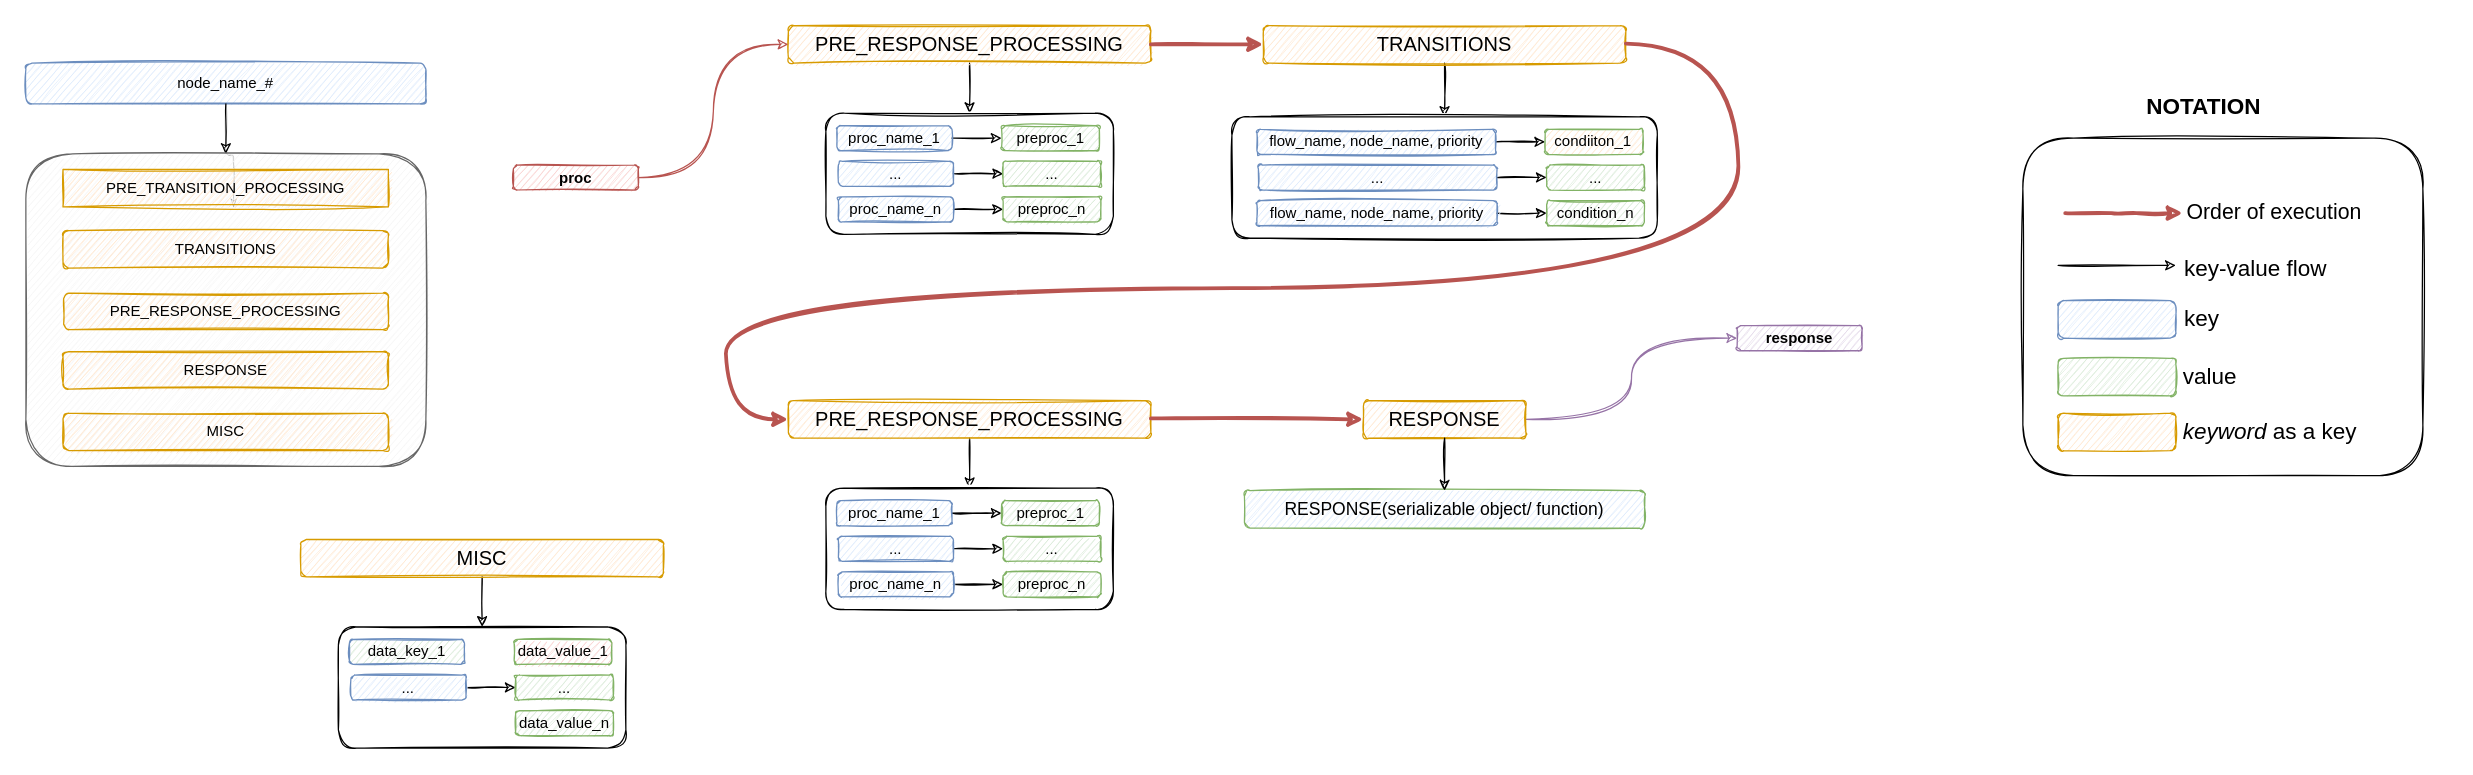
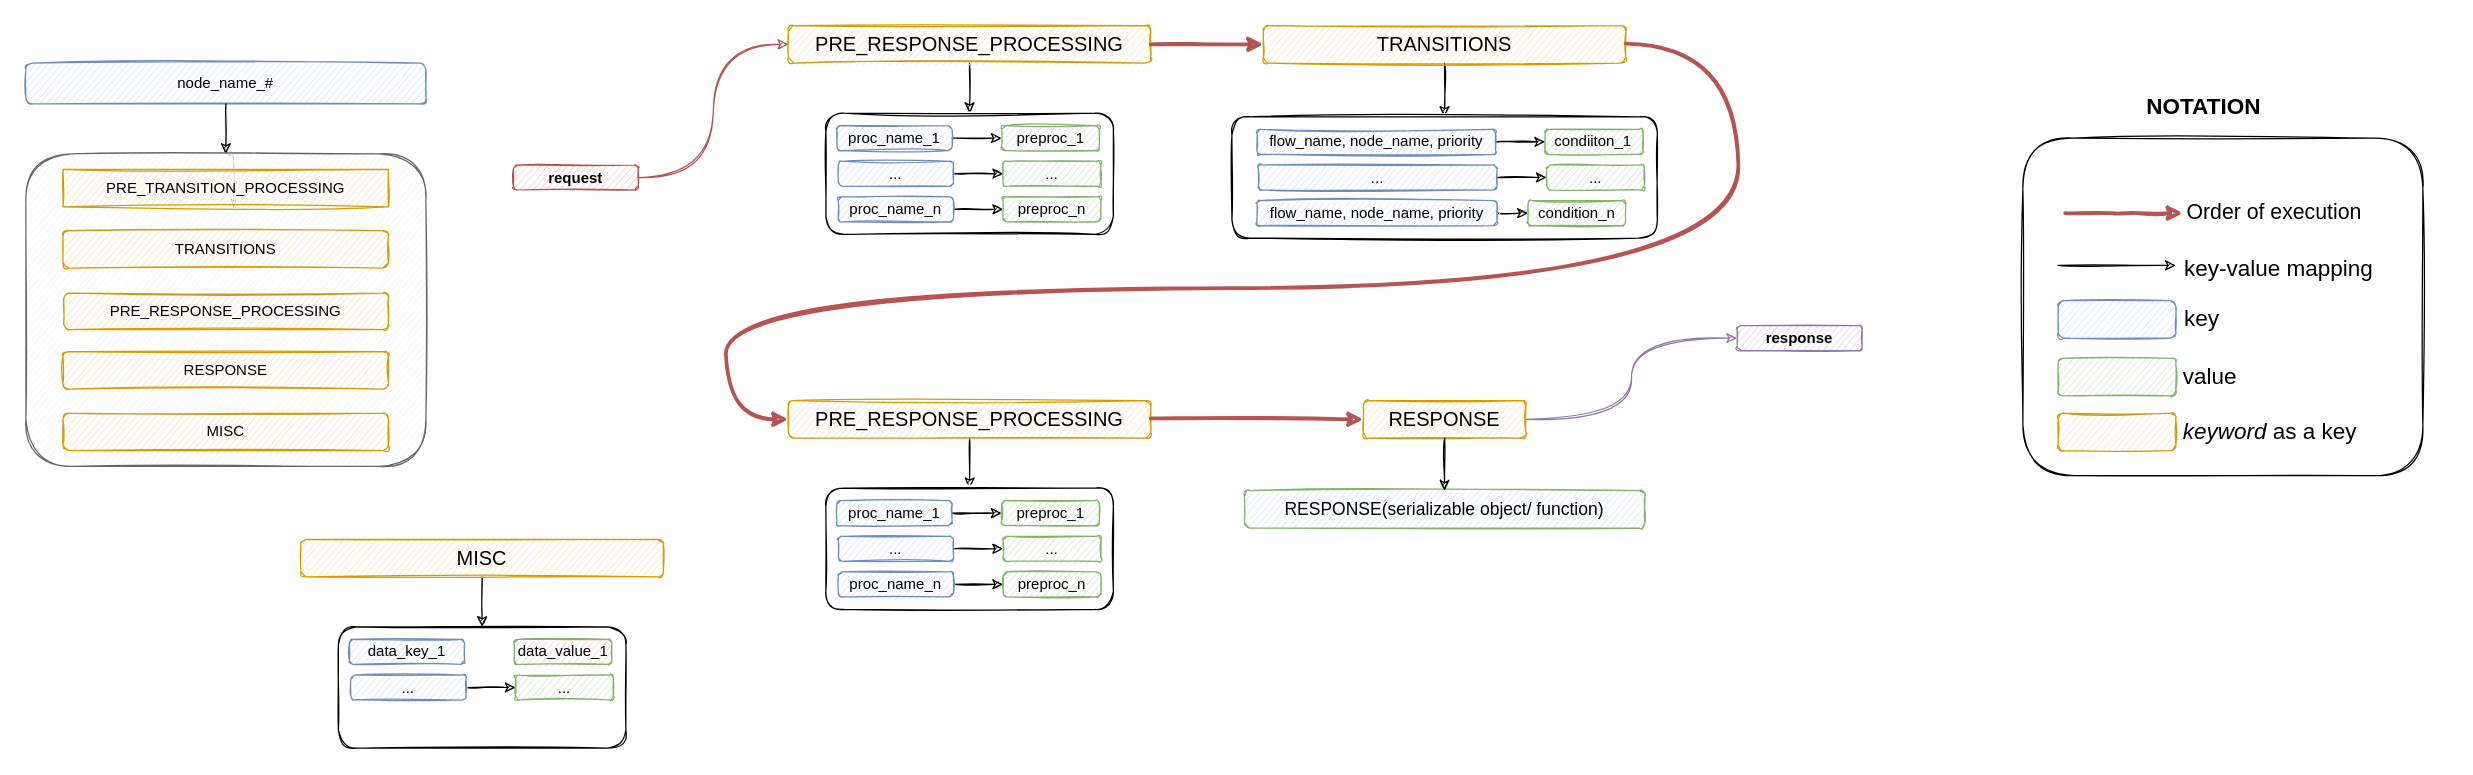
- <mxCell id="46" value="condiiton_1" style="rounded=1;whiteSpace=wrap;html=1;fillColor=#ffe6cc;strokeColor=#82b366;sketch=1;" parent="1" vertex="1"><mxGeometry x="1235.45" y="103" width="78.23" height="20" as="geometry" /></mxCell>
+ <mxCell id="46" value="condiiton_1" style="rounded=1;whiteSpace=wrap;html=1;fillColor=#d5e8d4;strokeColor=#82b366;sketch=1;" parent="1" vertex="1"><mxGeometry x="1235.45" y="103" width="78.23" height="20" as="geometry" /></mxCell>
- <mxCell id="60" value="&lt;b&gt;proc&lt;/b&gt;" style="rounded=1;whiteSpace=wrap;html=1;fillColor=#f8cecc;strokeColor=#b85450;sketch=1;" parent="1" vertex="1"><mxGeometry x="410" y="131.5" width="100" height="20" as="geometry" /></mxCell>
+ <mxCell id="60" value="&lt;b&gt;request&lt;/b&gt;" style="rounded=1;whiteSpace=wrap;html=1;fillColor=#f8cecc;strokeColor=#b85450;sketch=1;" parent="1" vertex="1"><mxGeometry x="410" y="131.5" width="100" height="20" as="geometry" /></mxCell>
- <mxCell id="51" value="condition_n" style="rounded=1;whiteSpace=wrap;html=1;fillColor=#d5e8d4;strokeColor=#82b366;sketch=1;" parent="1" vertex="1"><mxGeometry x="1236.62" y="160" width="78.23" height="20" as="geometry" /></mxCell>
+ <mxCell id="51" value="condition_n" style="rounded=1;whiteSpace=wrap;html=1;fillColor=#d5e8d4;strokeColor=#82b366;sketch=1;" parent="1" vertex="1"><mxGeometry x="1221.62" y="160" width="78.23" height="20" as="geometry" /></mxCell>
- <mxCell id="75" value="key-value flow" style="text;html=1;align=left;verticalAlign=middle;resizable=0;points=[];autosize=1;strokeColor=none;fillColor=none;fontSize=18;sketch=1;" parent="1" vertex="1"><mxGeometry x="1744.649" y="200.057" width="190" height="30" as="geometry" /></mxCell>
+ <mxCell id="75" value="key-value mapping" style="text;html=1;align=left;verticalAlign=middle;resizable=0;points=[];autosize=1;strokeColor=none;fillColor=none;fontSize=18;sketch=1;" parent="1" vertex="1"><mxGeometry x="1744.649" y="200.057" width="190" height="30" as="geometry" /></mxCell>
- <mxCell id="66" value="data_key_1" style="rounded=1;whiteSpace=wrap;html=1;fillColor=#d5e8d4;strokeColor=#6c8ebf;sketch=1;" parent="1" vertex="1"><mxGeometry x="278.83" y="511" width="92.07" height="20" as="geometry" /></mxCell>
+ <mxCell id="66" value="data_key_1" style="rounded=1;whiteSpace=wrap;html=1;fillColor=#dae8fc;strokeColor=#6c8ebf;sketch=1;" parent="1" vertex="1"><mxGeometry x="278.83" y="511" width="92.07" height="20" as="geometry" /></mxCell>
- <mxCell id="71" value="data_value_n" style="rounded=1;whiteSpace=wrap;html=1;fillColor=#d5e8d4;strokeColor=#82b366;sketch=1;" parent="1" vertex="1"><mxGeometry x="411.77" y="568" width="78.23" height="20" as="geometry" /></mxCell>
